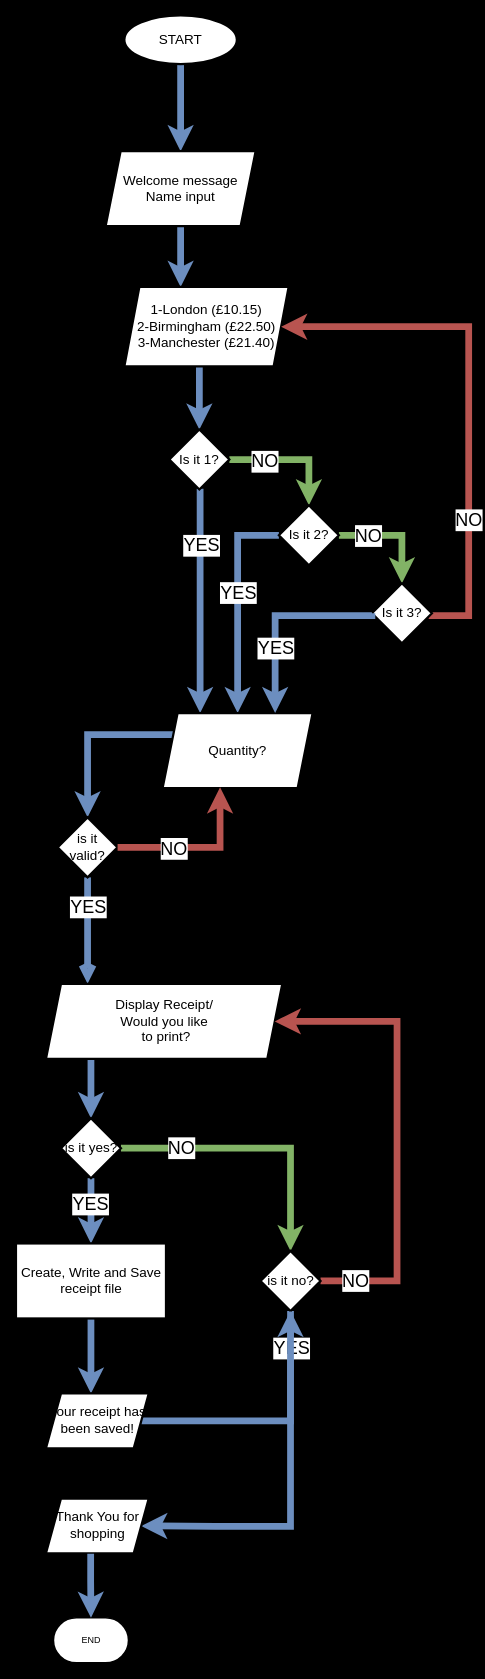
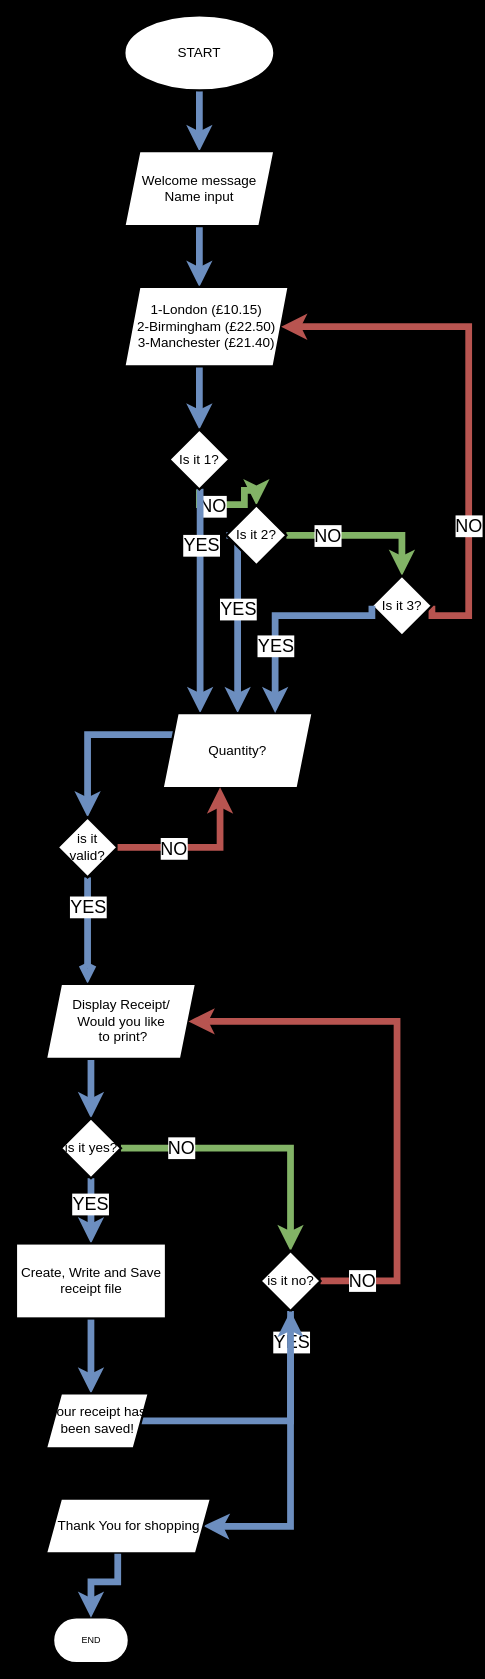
- <mxCell id="3" value="START" style="strokeWidth=3;html=1;shape=mxgraph.flowchart.start_1;whiteSpace=wrap;fontSize=18;" parent="1" vertex="1"><mxGeometry x="165" y="20" width="150" height="65" as="geometry" /></mxCell>
+ <mxCell id="3" value="START" style="strokeWidth=3;html=1;shape=mxgraph.flowchart.start_1;whiteSpace=wrap;fontSize=18;" parent="1" vertex="1"><mxGeometry x="165" y="20" width="200" height="100" as="geometry" /></mxCell>
- <mxCell id="5" value="Welcome message&lt;div style=&quot;font-size: 18px;&quot;&gt;Name input&lt;/div&gt;" style="shape=parallelogram;perimeter=parallelogramPerimeter;whiteSpace=wrap;html=1;fixedSize=1;strokeWidth=3;fontSize=18;" parent="1" vertex="1"><mxGeometry x="140" y="201" width="200" height="100" as="geometry" /></mxCell>
+ <mxCell id="5" value="Welcome message&lt;div style=&quot;font-size: 18px;&quot;&gt;Name input&lt;/div&gt;" style="shape=parallelogram;perimeter=parallelogramPerimeter;whiteSpace=wrap;html=1;fixedSize=1;strokeWidth=3;fontSize=18;" parent="1" vertex="1"><mxGeometry x="165" y="201" width="200" height="100" as="geometry" /></mxCell>
- <mxCell id="17" value="Is it 2?" style="rhombus;whiteSpace=wrap;html=1;fontSize=18;strokeWidth=3;" parent="1" vertex="1"><mxGeometry x="371" y="673" width="80" height="80" as="geometry" /></mxCell>
+ <mxCell id="17" value="Is it 2?" style="rhombus;whiteSpace=wrap;html=1;fontSize=18;strokeWidth=3;" parent="1" vertex="1"><mxGeometry x="301" y="673" width="80" height="80" as="geometry" /></mxCell>
- <mxCell id="20" value="Is it 3?" style="rhombus;whiteSpace=wrap;html=1;fontSize=18;strokeWidth=3;" parent="1" vertex="1"><mxGeometry x="495" y="777" width="80" height="80" as="geometry" /></mxCell>
+ <mxCell id="20" value="Is it 3?" style="rhombus;whiteSpace=wrap;html=1;fontSize=18;strokeWidth=3;" parent="1" vertex="1"><mxGeometry x="495" y="767" width="80" height="80" as="geometry" /></mxCell>
- <mxCell id="31" value="Display Receipt/&lt;div&gt;Would you like&lt;/div&gt;&lt;div&gt;&amp;nbsp;to print?&lt;/div&gt;" style="shape=parallelogram;perimeter=parallelogramPerimeter;whiteSpace=wrap;html=1;fixedSize=1;fontSize=18;strokeWidth=3;" parent="1" vertex="1"><mxGeometry x="60.53" y="1310.94" width="315" height="100" as="geometry" /></mxCell>
+ <mxCell id="31" value="Display Receipt/&lt;div&gt;Would you like&lt;/div&gt;&lt;div&gt;&amp;nbsp;to print?&lt;/div&gt;" style="shape=parallelogram;perimeter=parallelogramPerimeter;whiteSpace=wrap;html=1;fixedSize=1;fontSize=18;strokeWidth=3;" parent="1" vertex="1"><mxGeometry x="60.53" y="1310.94" width="200" height="100" as="geometry" /></mxCell>
- <mxCell id="46" value="Thank You for shopping" style="shape=parallelogram;perimeter=parallelogramPerimeter;whiteSpace=wrap;html=1;fixedSize=1;fontSize=18;strokeWidth=3;" parent="1" vertex="1"><mxGeometry x="60.53" y="1996.94" width="137" height="73" as="geometry" /></mxCell>
+ <mxCell id="46" value="Thank You for shopping" style="shape=parallelogram;perimeter=parallelogramPerimeter;whiteSpace=wrap;html=1;fixedSize=1;fontSize=18;strokeWidth=3;" parent="1" vertex="1"><mxGeometry x="60.53" y="1996.94" width="220" height="73" as="geometry" /></mxCell>
